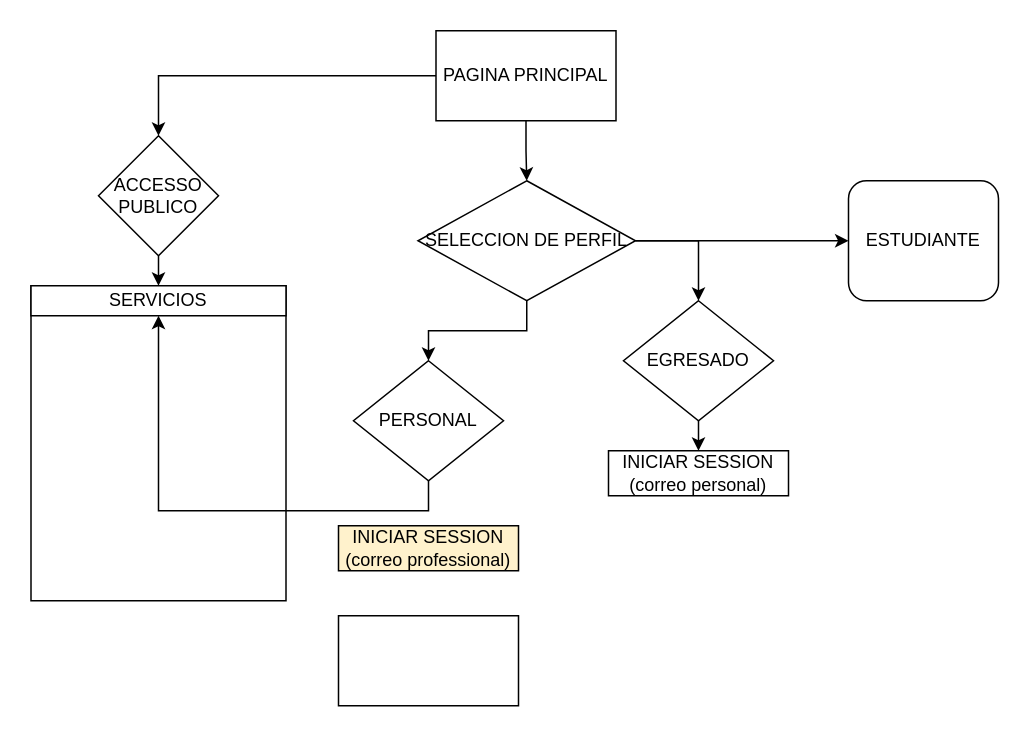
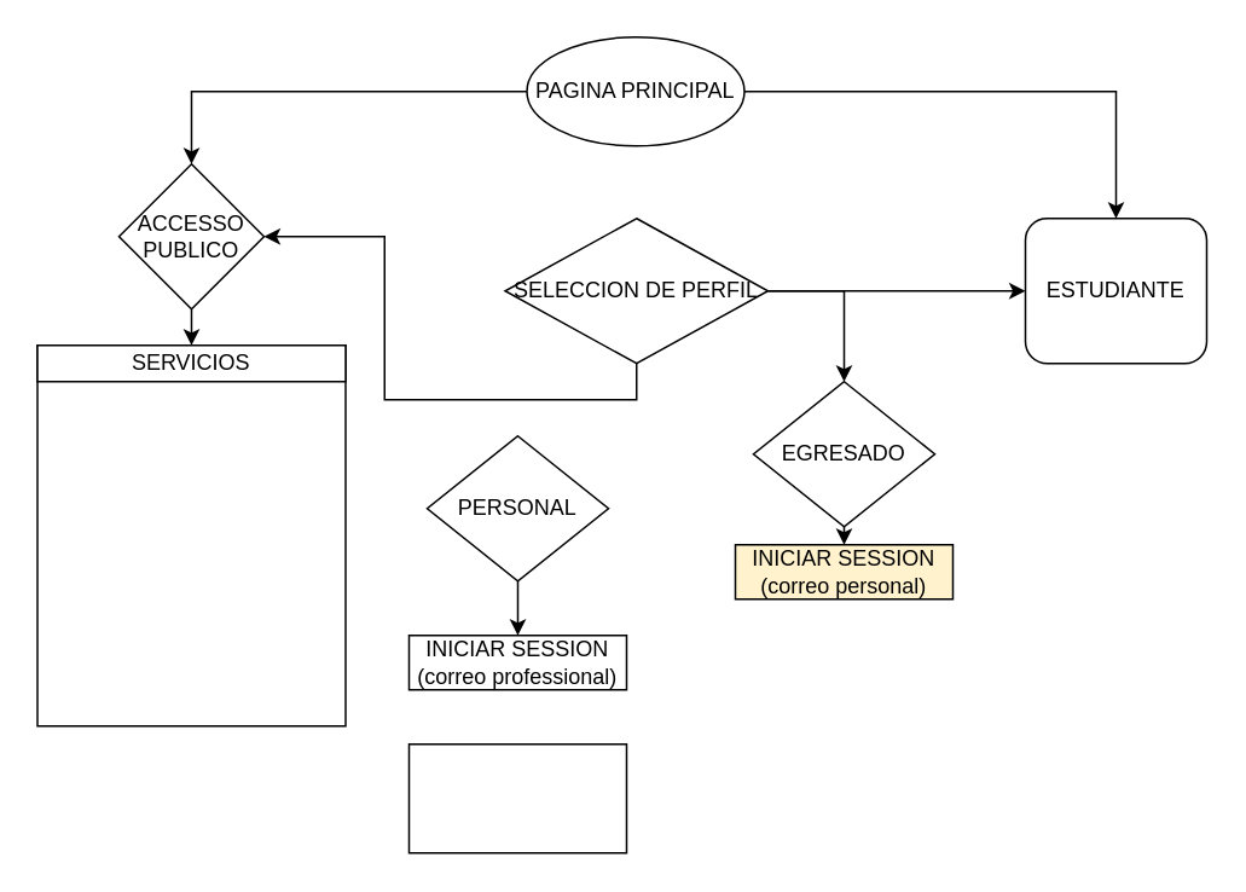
- <mxCell id="4" value="PAGINA PRINCIPAL" style="rounded=0;whiteSpace=wrap;html=1;" vertex="1" parent="1"><mxGeometry x="290" y="20" width="120" height="60" as="geometry" /></mxCell>
+ <mxCell id="4" value="PAGINA PRINCIPAL" style="ellipse;whiteSpace=wrap;html=1;" vertex="1" parent="1"><mxGeometry x="290" y="20" width="120" height="60" as="geometry" /></mxCell>
- <mxCell id="3" value="" style="edgeStyle=orthogonalEdgeStyle;rounded=0;orthogonalLoop=1;jettySize=auto;html=1;" edge="1" parent="1" source="4" target="11"><mxGeometry relative="1" as="geometry" /></mxCell>
+ <mxCell id="3" value="" style="edgeStyle=orthogonalEdgeStyle;rounded=0;orthogonalLoop=1;jettySize=auto;html=1;" edge="1" parent="1" source="4" target="12"><mxGeometry relative="1" as="geometry" /></mxCell>
- <mxCell id="10" style="edgeStyle=orthogonalEdgeStyle;rounded=0;orthogonalLoop=1;jettySize=auto;html=1;exitX=0.5;exitY=1;exitDx=0;exitDy=0;entryX=0.5;entryY=0;entryDx=0;entryDy=0;" edge="1" parent="1" source="11" target="16"><mxGeometry relative="1" as="geometry" /></mxCell>
+ <mxCell id="10" style="edgeStyle=orthogonalEdgeStyle;rounded=0;orthogonalLoop=1;jettySize=auto;html=1;exitX=0.5;exitY=1;exitDx=0;exitDy=0;" edge="1" parent="1" source="11" target="7"><mxGeometry relative="1" as="geometry" /></mxCell>
- <mxCell id="14" value="EGRESADO" style="rhombus;whiteSpace=wrap;html=1;" vertex="1" parent="1"><mxGeometry x="415" y="200" width="100" height="80" as="geometry" /></mxCell>
+ <mxCell id="14" value="EGRESADO" style="rhombus;whiteSpace=wrap;html=1;" vertex="1" parent="1"><mxGeometry x="415" y="210" width="100" height="80" as="geometry" /></mxCell>
- <mxCell id="17" value="INICIAR SESSION&lt;br&gt;(correo personal)" style="rounded=0;whiteSpace=wrap;html=1;" vertex="1" parent="1"><mxGeometry x="405" y="300" width="120" height="30" as="geometry" /></mxCell>
+ <mxCell id="17" value="INICIAR SESSION&lt;br&gt;(correo personal)" style="rounded=0;whiteSpace=wrap;html=1;fillColor=#fff2cc;" vertex="1" parent="1"><mxGeometry x="405" y="300" width="120" height="30" as="geometry" /></mxCell>
- <mxCell id="15" style="edgeStyle=orthogonalEdgeStyle;rounded=0;orthogonalLoop=1;jettySize=auto;html=1;exitX=0.5;exitY=1;exitDx=0;exitDy=0;" edge="1" parent="1" source="16" target="20"><mxGeometry relative="1" as="geometry" /></mxCell>
+ <mxCell id="15" style="edgeStyle=orthogonalEdgeStyle;rounded=0;orthogonalLoop=1;jettySize=auto;html=1;exitX=0.5;exitY=1;exitDx=0;exitDy=0;" edge="1" parent="1" source="16" target="18"><mxGeometry relative="1" as="geometry" /></mxCell>
- <mxCell id="18" value="INICIAR SESSION&lt;br&gt;(correo professional)" style="rounded=0;whiteSpace=wrap;html=1;fillColor=#fff2cc;" vertex="1" parent="1"><mxGeometry x="225" y="350" width="120" height="30" as="geometry" /></mxCell>
+ <mxCell id="18" value="INICIAR SESSION&lt;br&gt;(correo professional)" style="rounded=0;whiteSpace=wrap;html=1;" vertex="1" parent="1"><mxGeometry x="225" y="350" width="120" height="30" as="geometry" /></mxCell>
